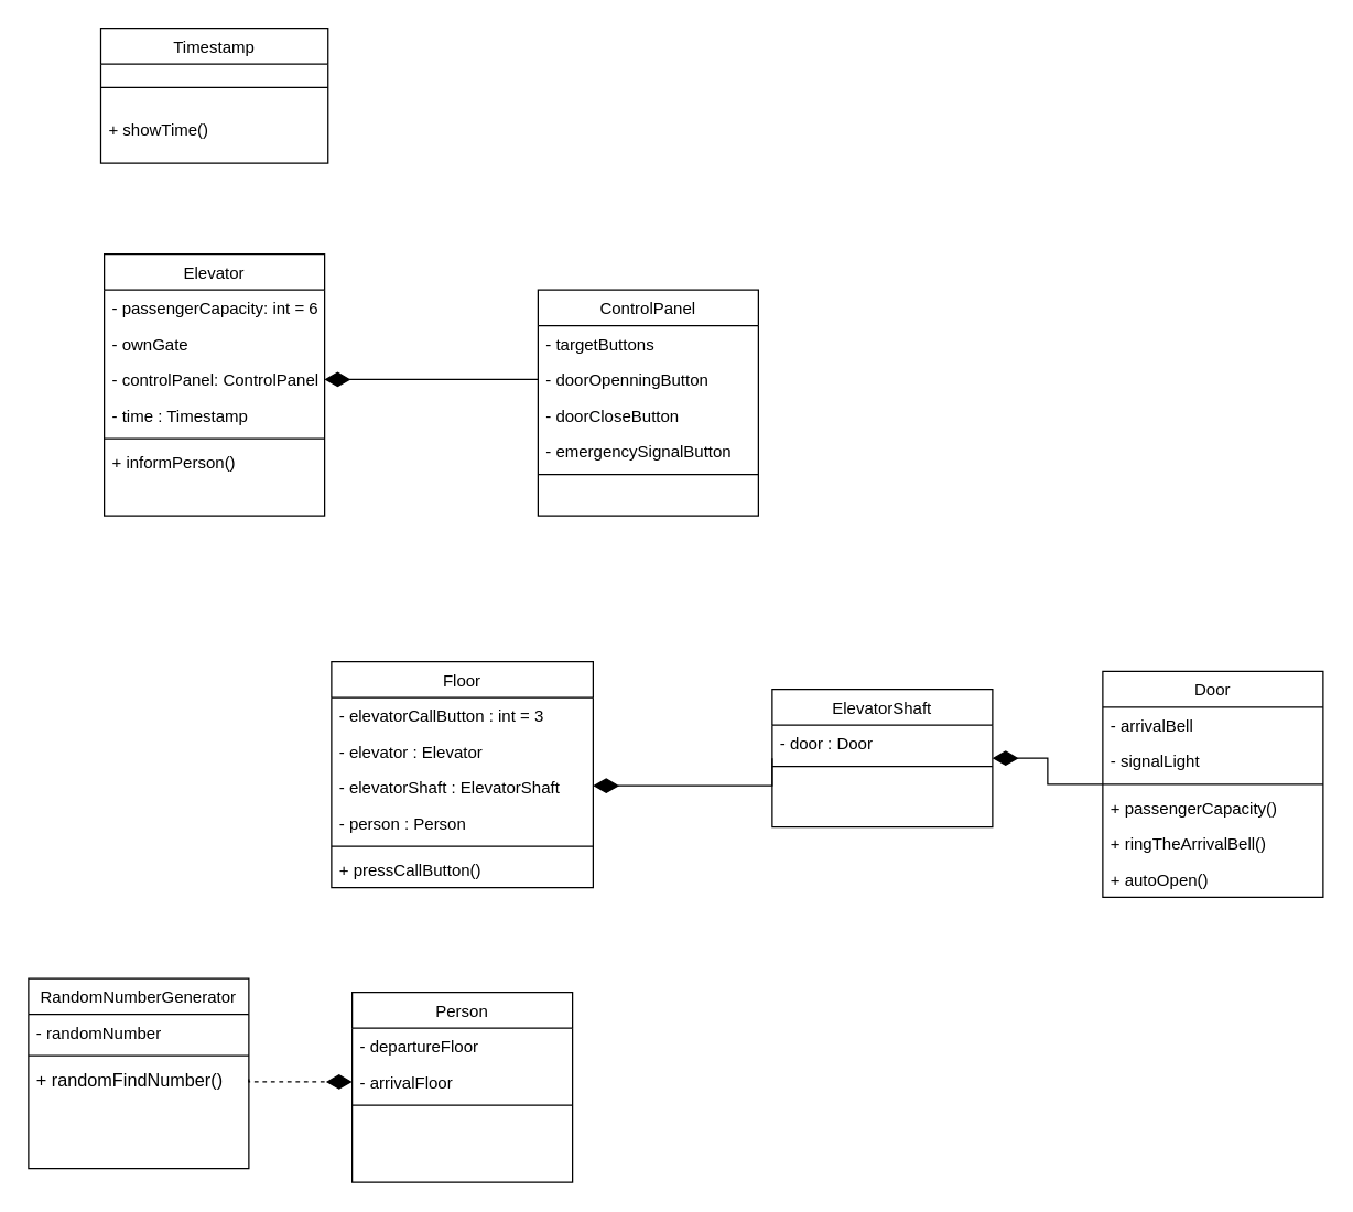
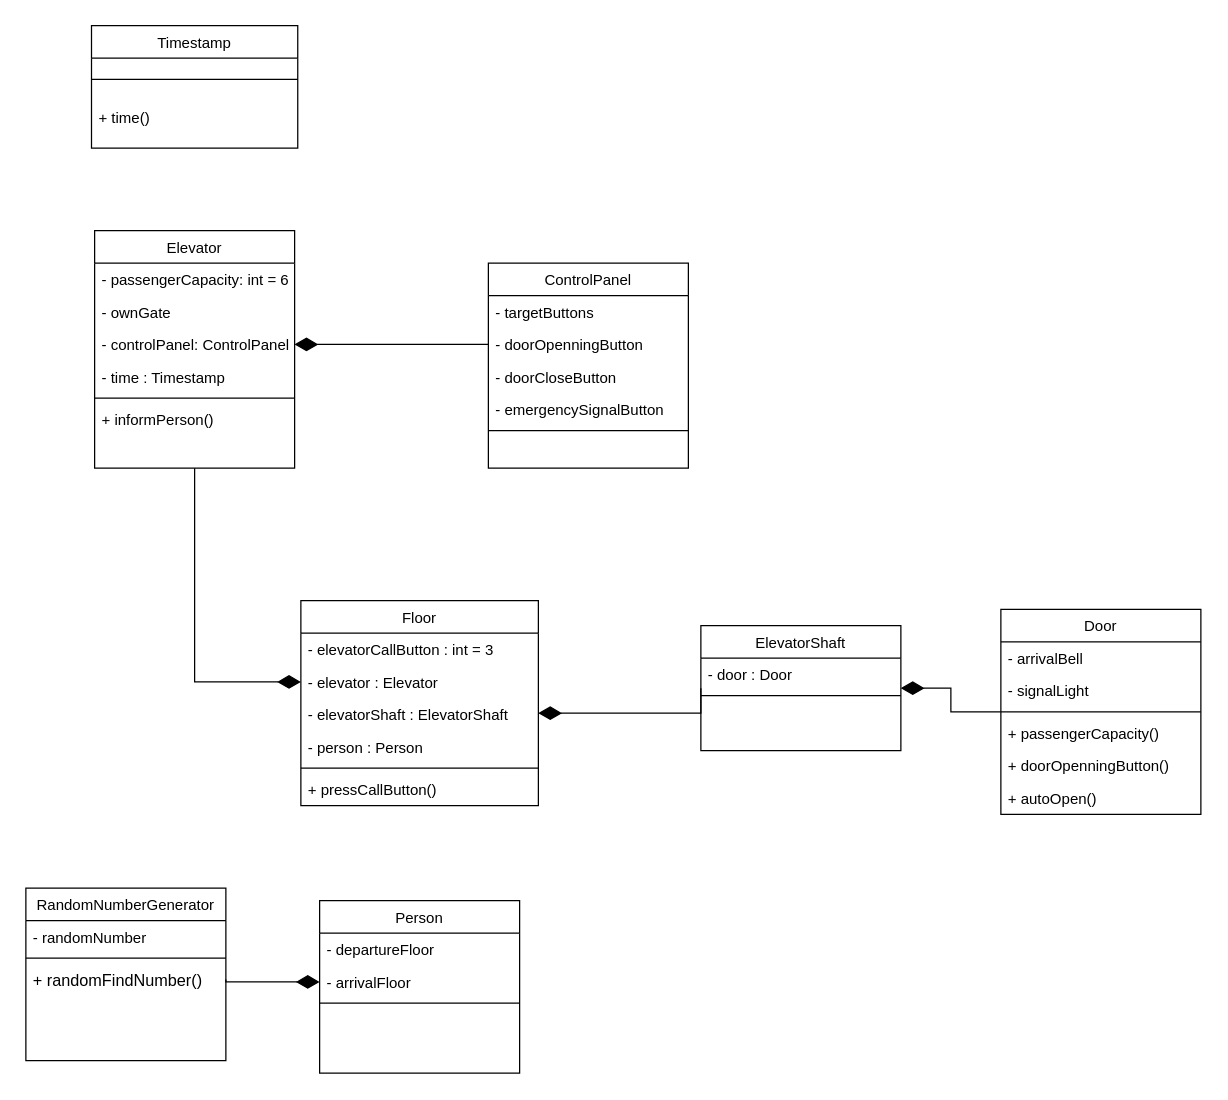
- <mxCell id="38" value="+ showTime()" style="text;align=left;verticalAlign=top;spacingLeft=4;spacingRight=4;overflow=hidden;rotatable=0;points=[[0,0.5],[1,0.5]];portConstraint=eastwest;" parent="36" vertex="1"><mxGeometry y="60" width="165" height="26" as="geometry" /></mxCell>
+ <mxCell id="38" value="+ time()" style="text;align=left;verticalAlign=top;spacingLeft=4;spacingRight=4;overflow=hidden;rotatable=0;points=[[0,0.5],[1,0.5]];portConstraint=eastwest;" parent="36" vertex="1"><mxGeometry y="60" width="165" height="26" as="geometry" /></mxCell>
+ <mxCell id="47" value="" style="endArrow=diamondThin;html=1;fontSize=13;endFill=1;endSize=16;exitX=0.5;exitY=1;exitDx=0;exitDy=0;rounded=0;edgeStyle=orthogonalEdgeStyle;entryX=0;entryY=0.5;entryDx=0;entryDy=0;" parent="1" source="2" target="27" edge="1"><mxGeometry width="50" height="50" relative="1" as="geometry"><mxPoint x="0" y="283.5" as="sourcePoint" /><mxPoint x="190" y="590" as="targetPoint" /><Array as="points"><mxPoint x="155" y="545" /></Array></mxGeometry></mxCell>
- <mxCell id="23" value="+ ringTheArrivalBell()" style="text;align=left;verticalAlign=top;spacingLeft=4;spacingRight=4;overflow=hidden;rotatable=0;points=[[0,0.5],[1,0.5]];portConstraint=eastwest;" parent="18" vertex="1"><mxGeometry y="112" width="160" height="26" as="geometry" /></mxCell>
+ <mxCell id="23" value="+ doorOpenningButton()" style="text;align=left;verticalAlign=top;spacingLeft=4;spacingRight=4;overflow=hidden;rotatable=0;points=[[0,0.5],[1,0.5]];portConstraint=eastwest;" parent="18" vertex="1"><mxGeometry y="112" width="160" height="26" as="geometry" /></mxCell>
- <mxCell id="45" value="" style="endArrow=diamondThin;html=1;fontSize=13;endFill=1;entryX=0;entryY=0.5;entryDx=0;entryDy=0;endSize=16;exitX=1;exitY=0.5;exitDx=0;exitDy=0;rounded=0;edgeStyle=orthogonalEdgeStyle;dashed=1;" parent="1" source="42" target="34" edge="1"><mxGeometry width="50" height="50" relative="1" as="geometry"><mxPoint x="820" y="1008" as="sourcePoint" /><mxPoint x="700" y="1008" as="targetPoint" /><Array as="points"><mxPoint x="180" y="785" /></Array></mxGeometry></mxCell>
+ <mxCell id="45" value="" style="endArrow=diamondThin;html=1;fontSize=13;endFill=1;entryX=0;entryY=0.5;entryDx=0;entryDy=0;endSize=16;exitX=1;exitY=0.5;exitDx=0;exitDy=0;rounded=0;edgeStyle=orthogonalEdgeStyle;" parent="1" source="42" target="34" edge="1"><mxGeometry width="50" height="50" relative="1" as="geometry"><mxPoint x="820" y="1008" as="sourcePoint" /><mxPoint x="700" y="1008" as="targetPoint" /><Array as="points"><mxPoint x="180" y="785" /></Array></mxGeometry></mxCell>
